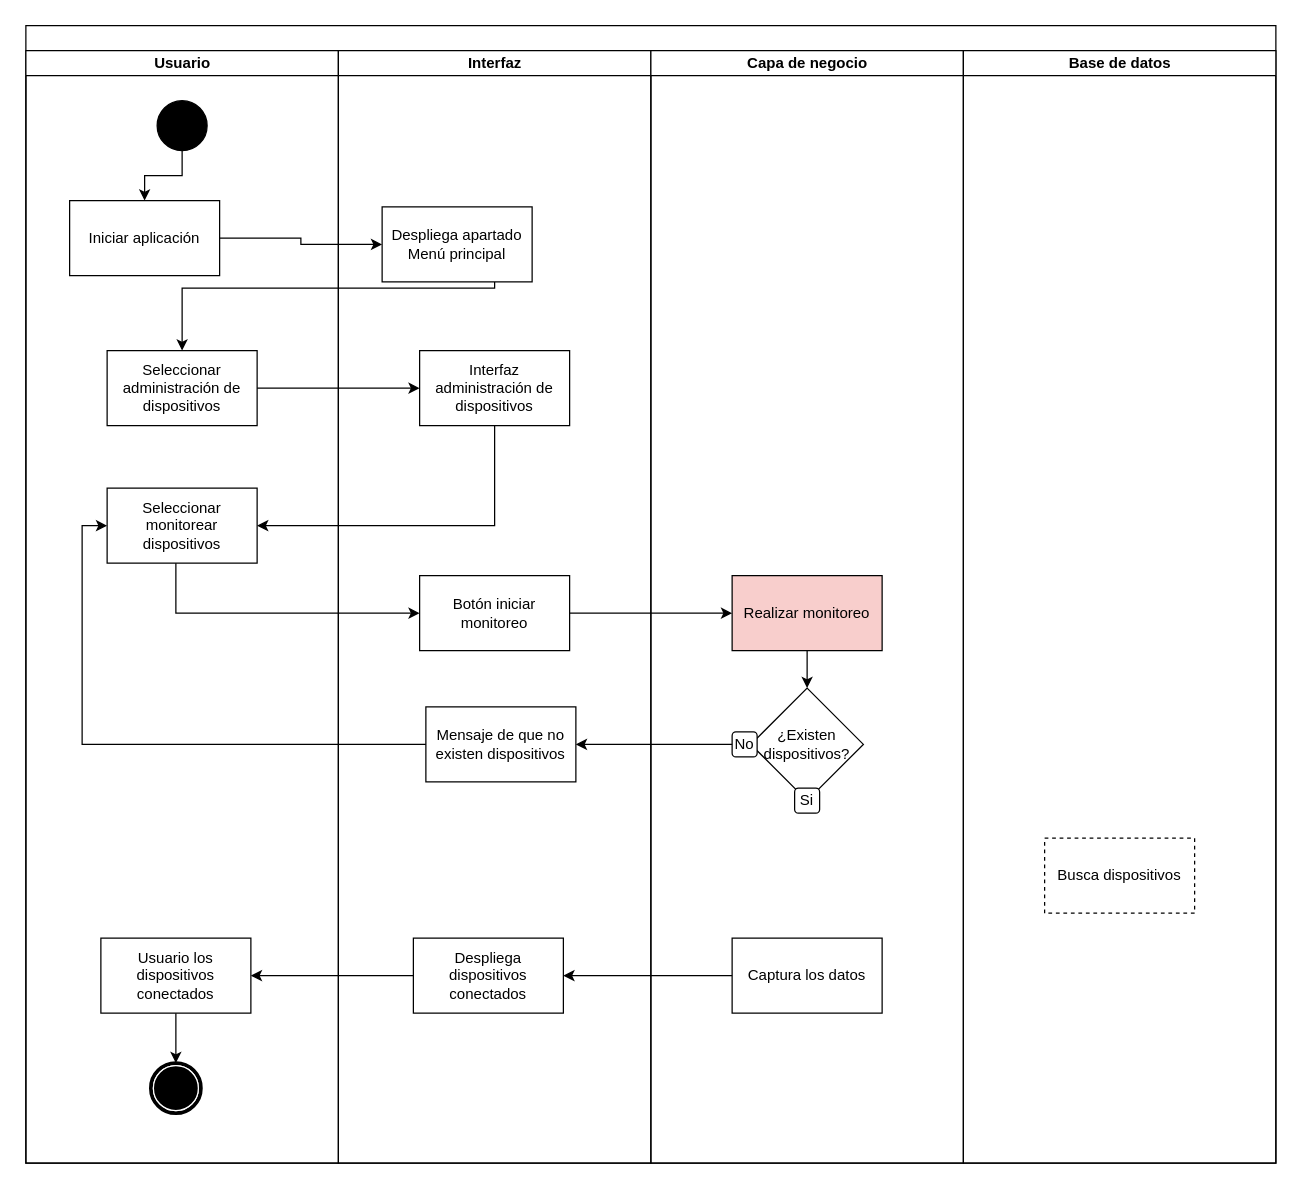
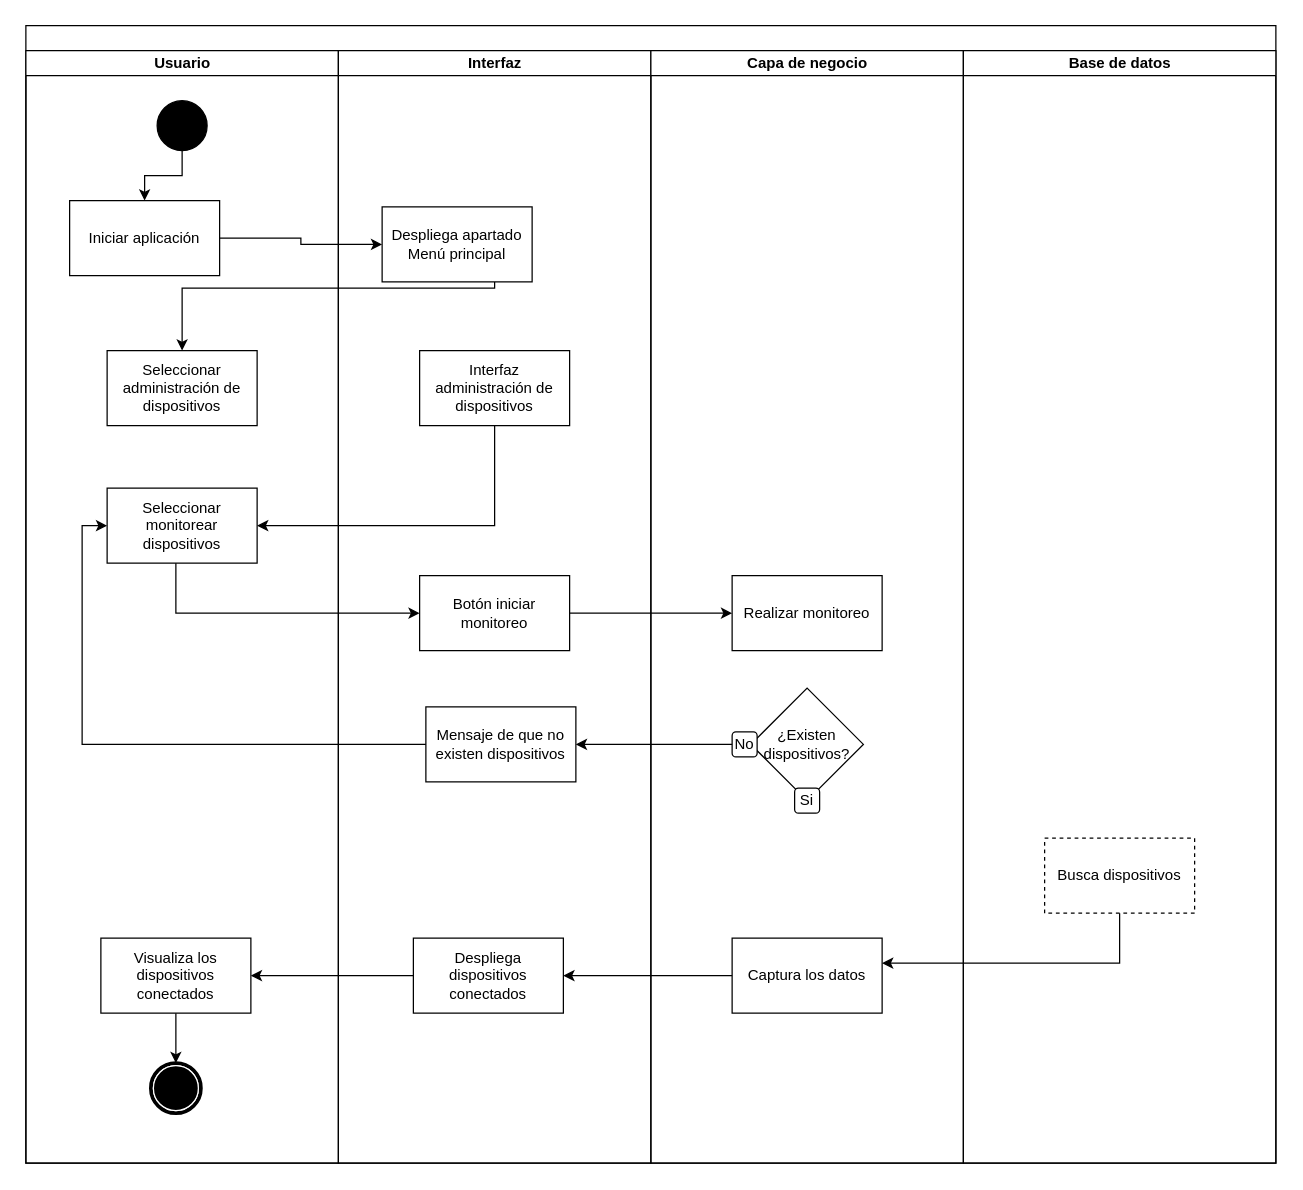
- <mxCell id="30" value="" style="edgeStyle=orthogonalEdgeStyle;rounded=0;orthogonalLoop=1;jettySize=auto;html=1;entryX=0;entryY=0.5;entryDx=0;entryDy=0;exitX=1;exitY=0.5;exitDx=0;exitDy=0;" edge="1" parent="2" source="8" target="14"><mxGeometry relative="1" as="geometry"><mxPoint x="210" y="290" as="sourcePoint" /><Array as="points" /></mxGeometry></mxCell>
- <mxCell id="25" value="Realizar monitoreo" style="whiteSpace=wrap;html=1;rounded=0;fillColor=#f8cecc;" vertex="1" parent="18"><mxGeometry x="65" y="420" width="120" height="60" as="geometry" /></mxCell>
+ <mxCell id="25" value="Realizar monitoreo" style="whiteSpace=wrap;html=1;rounded=0;" vertex="1" parent="18"><mxGeometry x="65" y="420" width="120" height="60" as="geometry" /></mxCell>
- <mxCell id="24" style="edgeStyle=orthogonalEdgeStyle;rounded=0;orthogonalLoop=1;jettySize=auto;html=1;entryX=0.5;entryY=0;entryDx=0;entryDy=0;" edge="1" parent="18" source="25" target="21"><mxGeometry relative="1" as="geometry" /></mxCell>
+ <mxCell id="31" value="" style="edgeStyle=orthogonalEdgeStyle;rounded=0;orthogonalLoop=1;jettySize=auto;html=1;" edge="1" parent="2" source="27" target="19"><mxGeometry relative="1" as="geometry"><Array as="points"><mxPoint x="875" y="750" /></Array></mxGeometry></mxCell>
- <mxCell id="10" value="Usuario los dispositivos conectados" style="whiteSpace=wrap;html=1;rounded=0;" vertex="1" parent="3"><mxGeometry x="60" y="710" width="120" height="60" as="geometry" /></mxCell>
+ <mxCell id="10" value="Visualiza los dispositivos conectados" style="whiteSpace=wrap;html=1;rounded=0;" vertex="1" parent="3"><mxGeometry x="60" y="710" width="120" height="60" as="geometry" /></mxCell>
